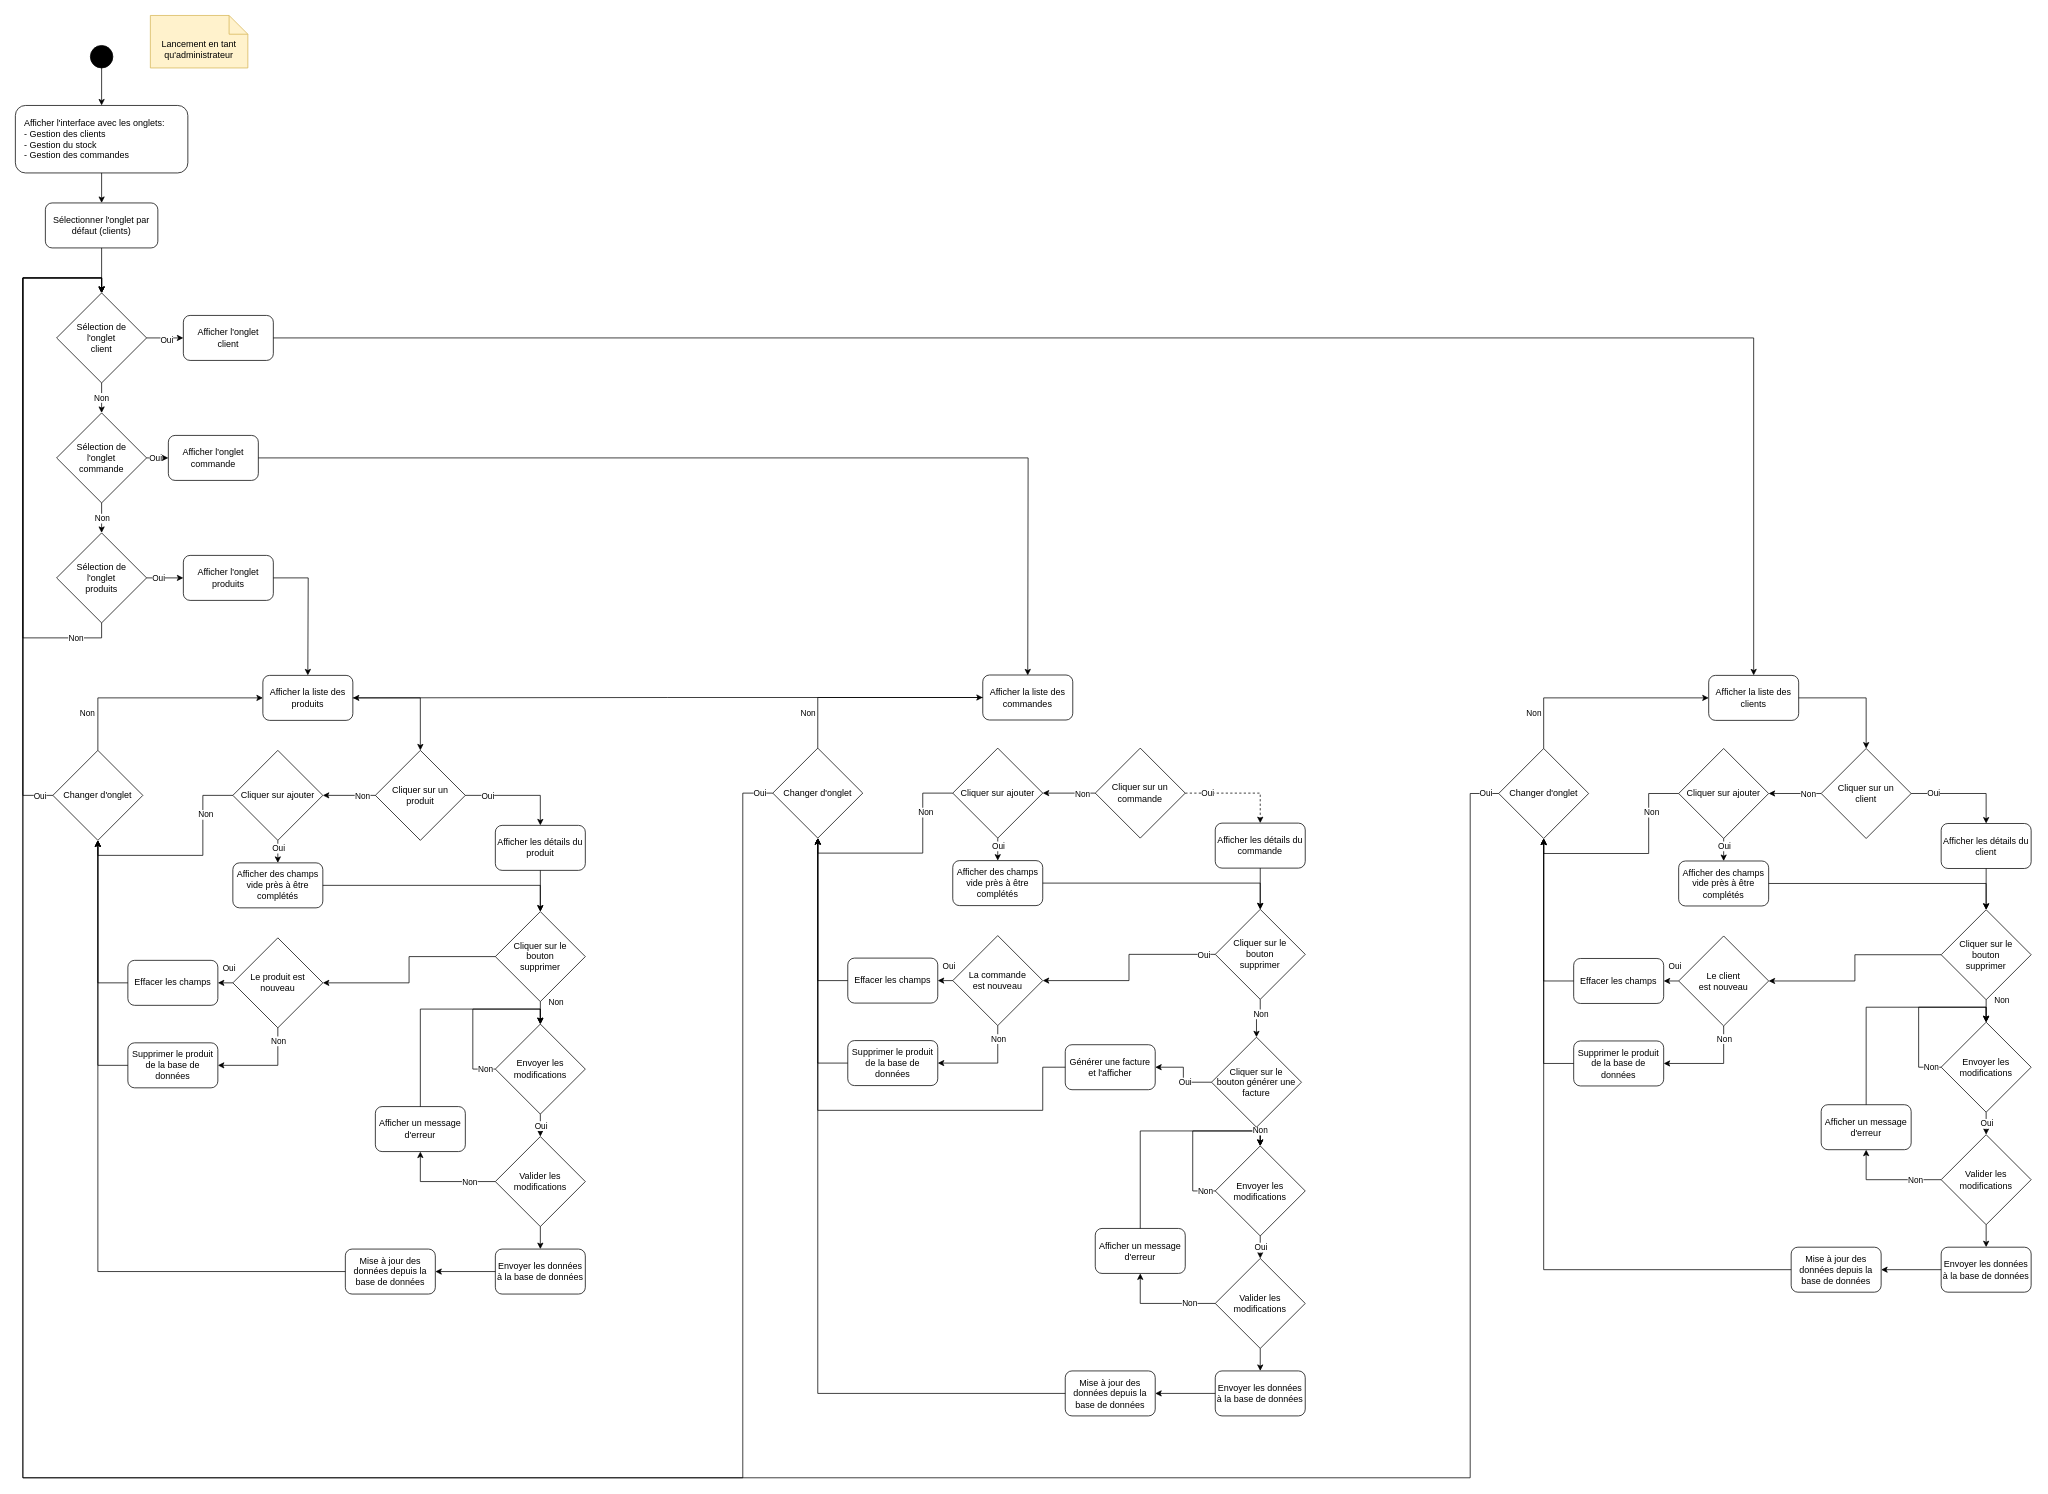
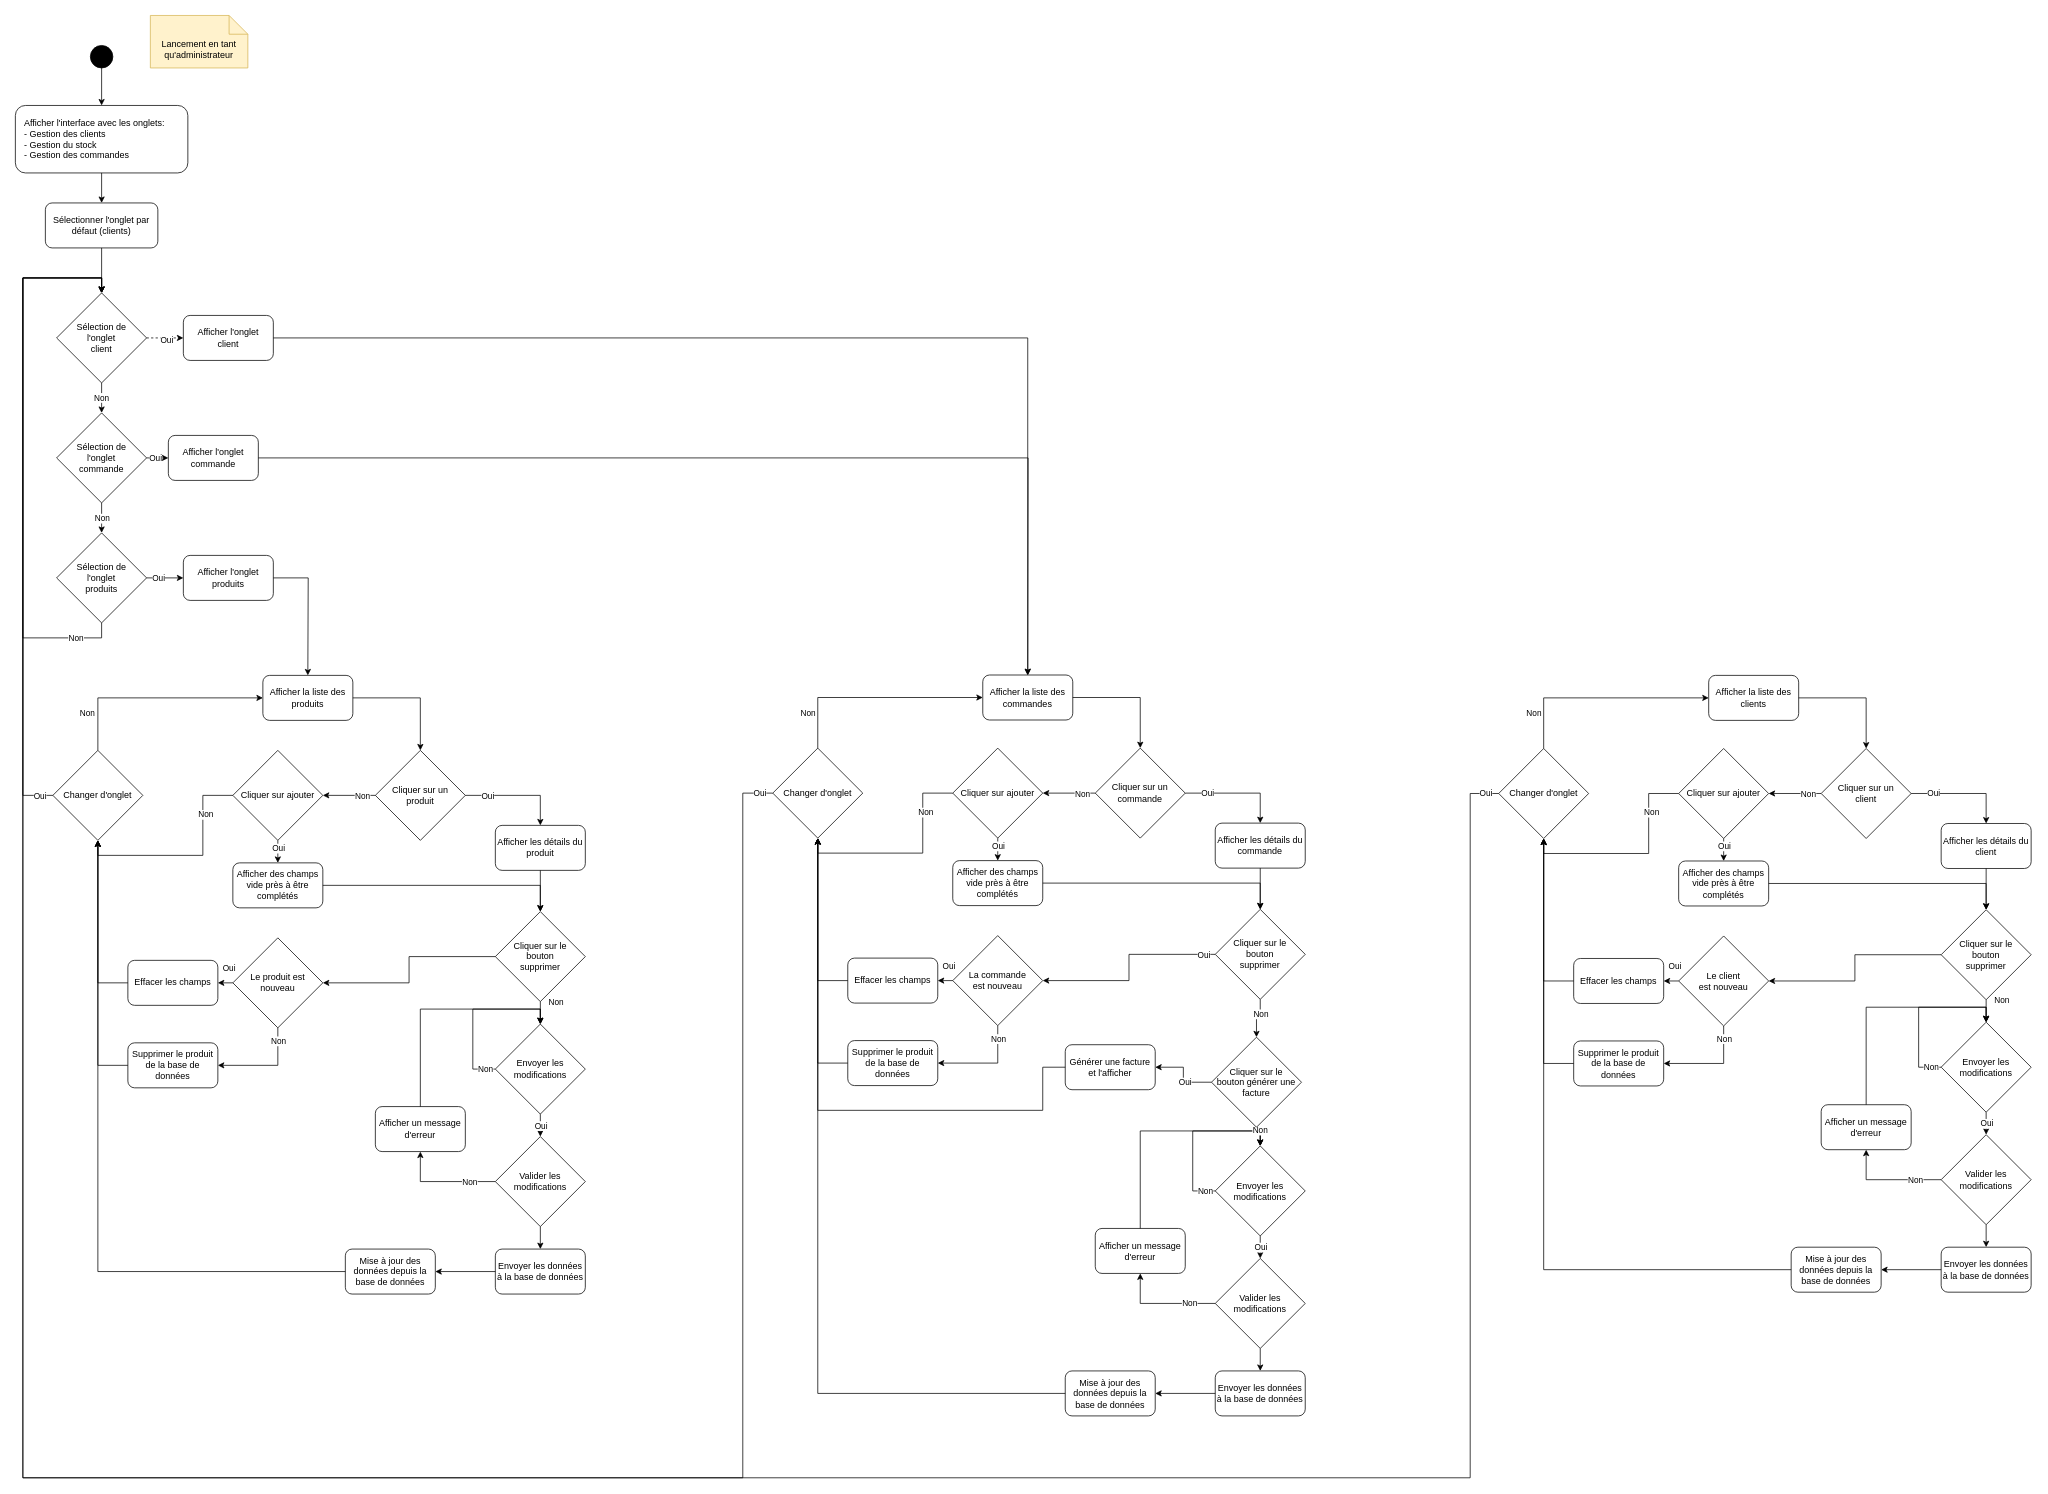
- <mxCell id="23" style="edgeStyle=orthogonalEdgeStyle;rounded=0;orthogonalLoop=1;jettySize=auto;html=1;exitX=1;exitY=0.5;exitDx=0;exitDy=0;entryX=0;entryY=0.5;entryDx=0;entryDy=0;" edge="1" parent="1" source="27" target="29"><mxGeometry relative="1" as="geometry" /></mxCell>
+ <mxCell id="23" style="edgeStyle=orthogonalEdgeStyle;rounded=0;orthogonalLoop=1;jettySize=auto;html=1;exitX=1;exitY=0.5;exitDx=0;exitDy=0;entryX=0;entryY=0.5;entryDx=0;entryDy=0;dashed=1;" edge="1" parent="1" source="27" target="29"><mxGeometry relative="1" as="geometry" /></mxCell>
- <mxCell id="28" style="edgeStyle=orthogonalEdgeStyle;rounded=0;orthogonalLoop=1;jettySize=auto;html=1;exitX=1;exitY=0.5;exitDx=0;exitDy=0;entryX=0.5;entryY=0;entryDx=0;entryDy=0;" edge="1" parent="1" source="29" target="81"><mxGeometry relative="1" as="geometry"><mxPoint x="1650.03" y="900" as="targetPoint" /></mxGeometry></mxCell>
+ <mxCell id="28" style="edgeStyle=orthogonalEdgeStyle;rounded=0;orthogonalLoop=1;jettySize=auto;html=1;exitX=1;exitY=0.5;exitDx=0;exitDy=0;" edge="1" parent="1" source="29" target="129"><mxGeometry relative="1" as="geometry"><mxPoint x="1650.03" y="900" as="targetPoint" /></mxGeometry></mxCell>
- <mxCell id="128" style="edgeStyle=orthogonalEdgeStyle;rounded=0;orthogonalLoop=1;jettySize=auto;html=1;" edge="1" parent="1" source="129" target="31"><mxGeometry relative="1" as="geometry" /></mxCell>
+ <mxCell id="128" style="edgeStyle=orthogonalEdgeStyle;rounded=0;orthogonalLoop=1;jettySize=auto;html=1;entryX=0.5;entryY=0;entryDx=0;entryDy=0;" edge="1" parent="1" source="129" target="134"><mxGeometry relative="1" as="geometry" /></mxCell>
- <mxCell id="130" style="edgeStyle=orthogonalEdgeStyle;rounded=0;orthogonalLoop=1;jettySize=auto;html=1;exitX=1;exitY=0.5;exitDx=0;exitDy=0;entryX=0.5;entryY=0;entryDx=0;entryDy=0;dashed=1;" edge="1" parent="1" source="134" target="136"><mxGeometry relative="1" as="geometry"><mxPoint x="1700.03" y="1097" as="targetPoint" /><Array as="points"><mxPoint x="1680.03" y="1057" /></Array></mxGeometry></mxCell>
+ <mxCell id="130" style="edgeStyle=orthogonalEdgeStyle;rounded=0;orthogonalLoop=1;jettySize=auto;html=1;exitX=1;exitY=0.5;exitDx=0;exitDy=0;entryX=0.5;entryY=0;entryDx=0;entryDy=0;" edge="1" parent="1" source="134" target="136"><mxGeometry relative="1" as="geometry"><mxPoint x="1700.03" y="1097" as="targetPoint" /><Array as="points"><mxPoint x="1680.03" y="1057" /></Array></mxGeometry></mxCell>
